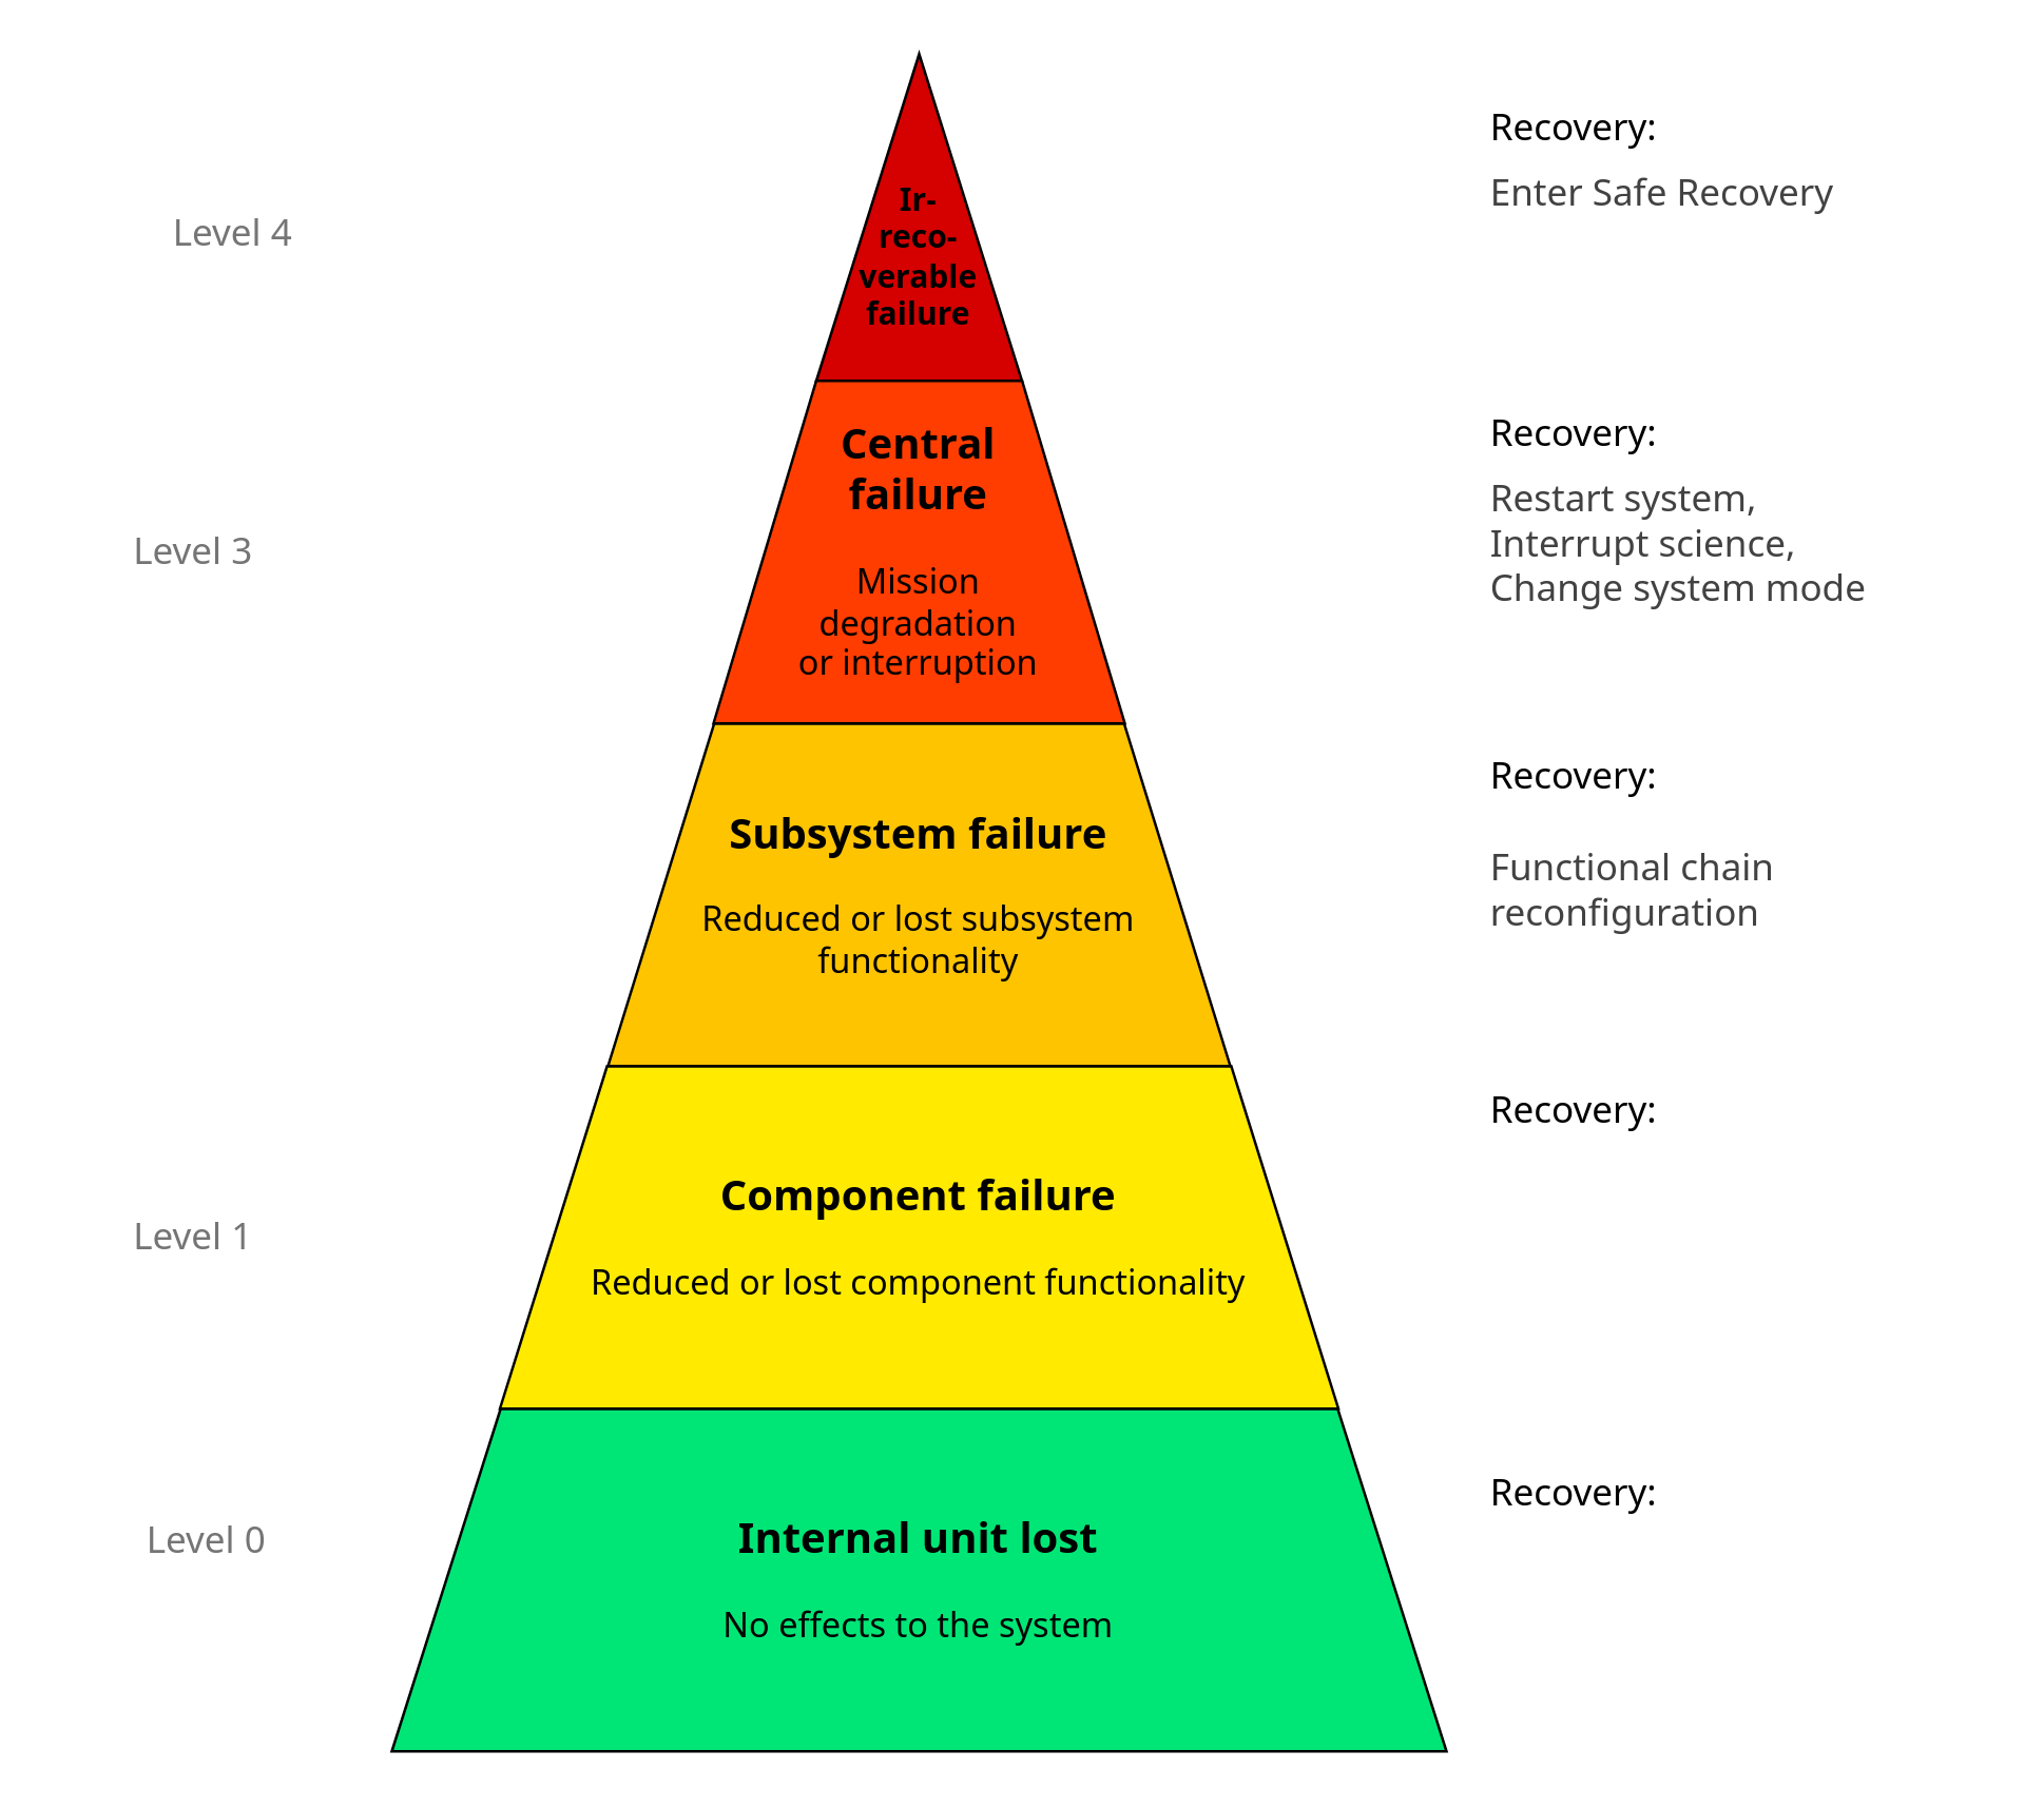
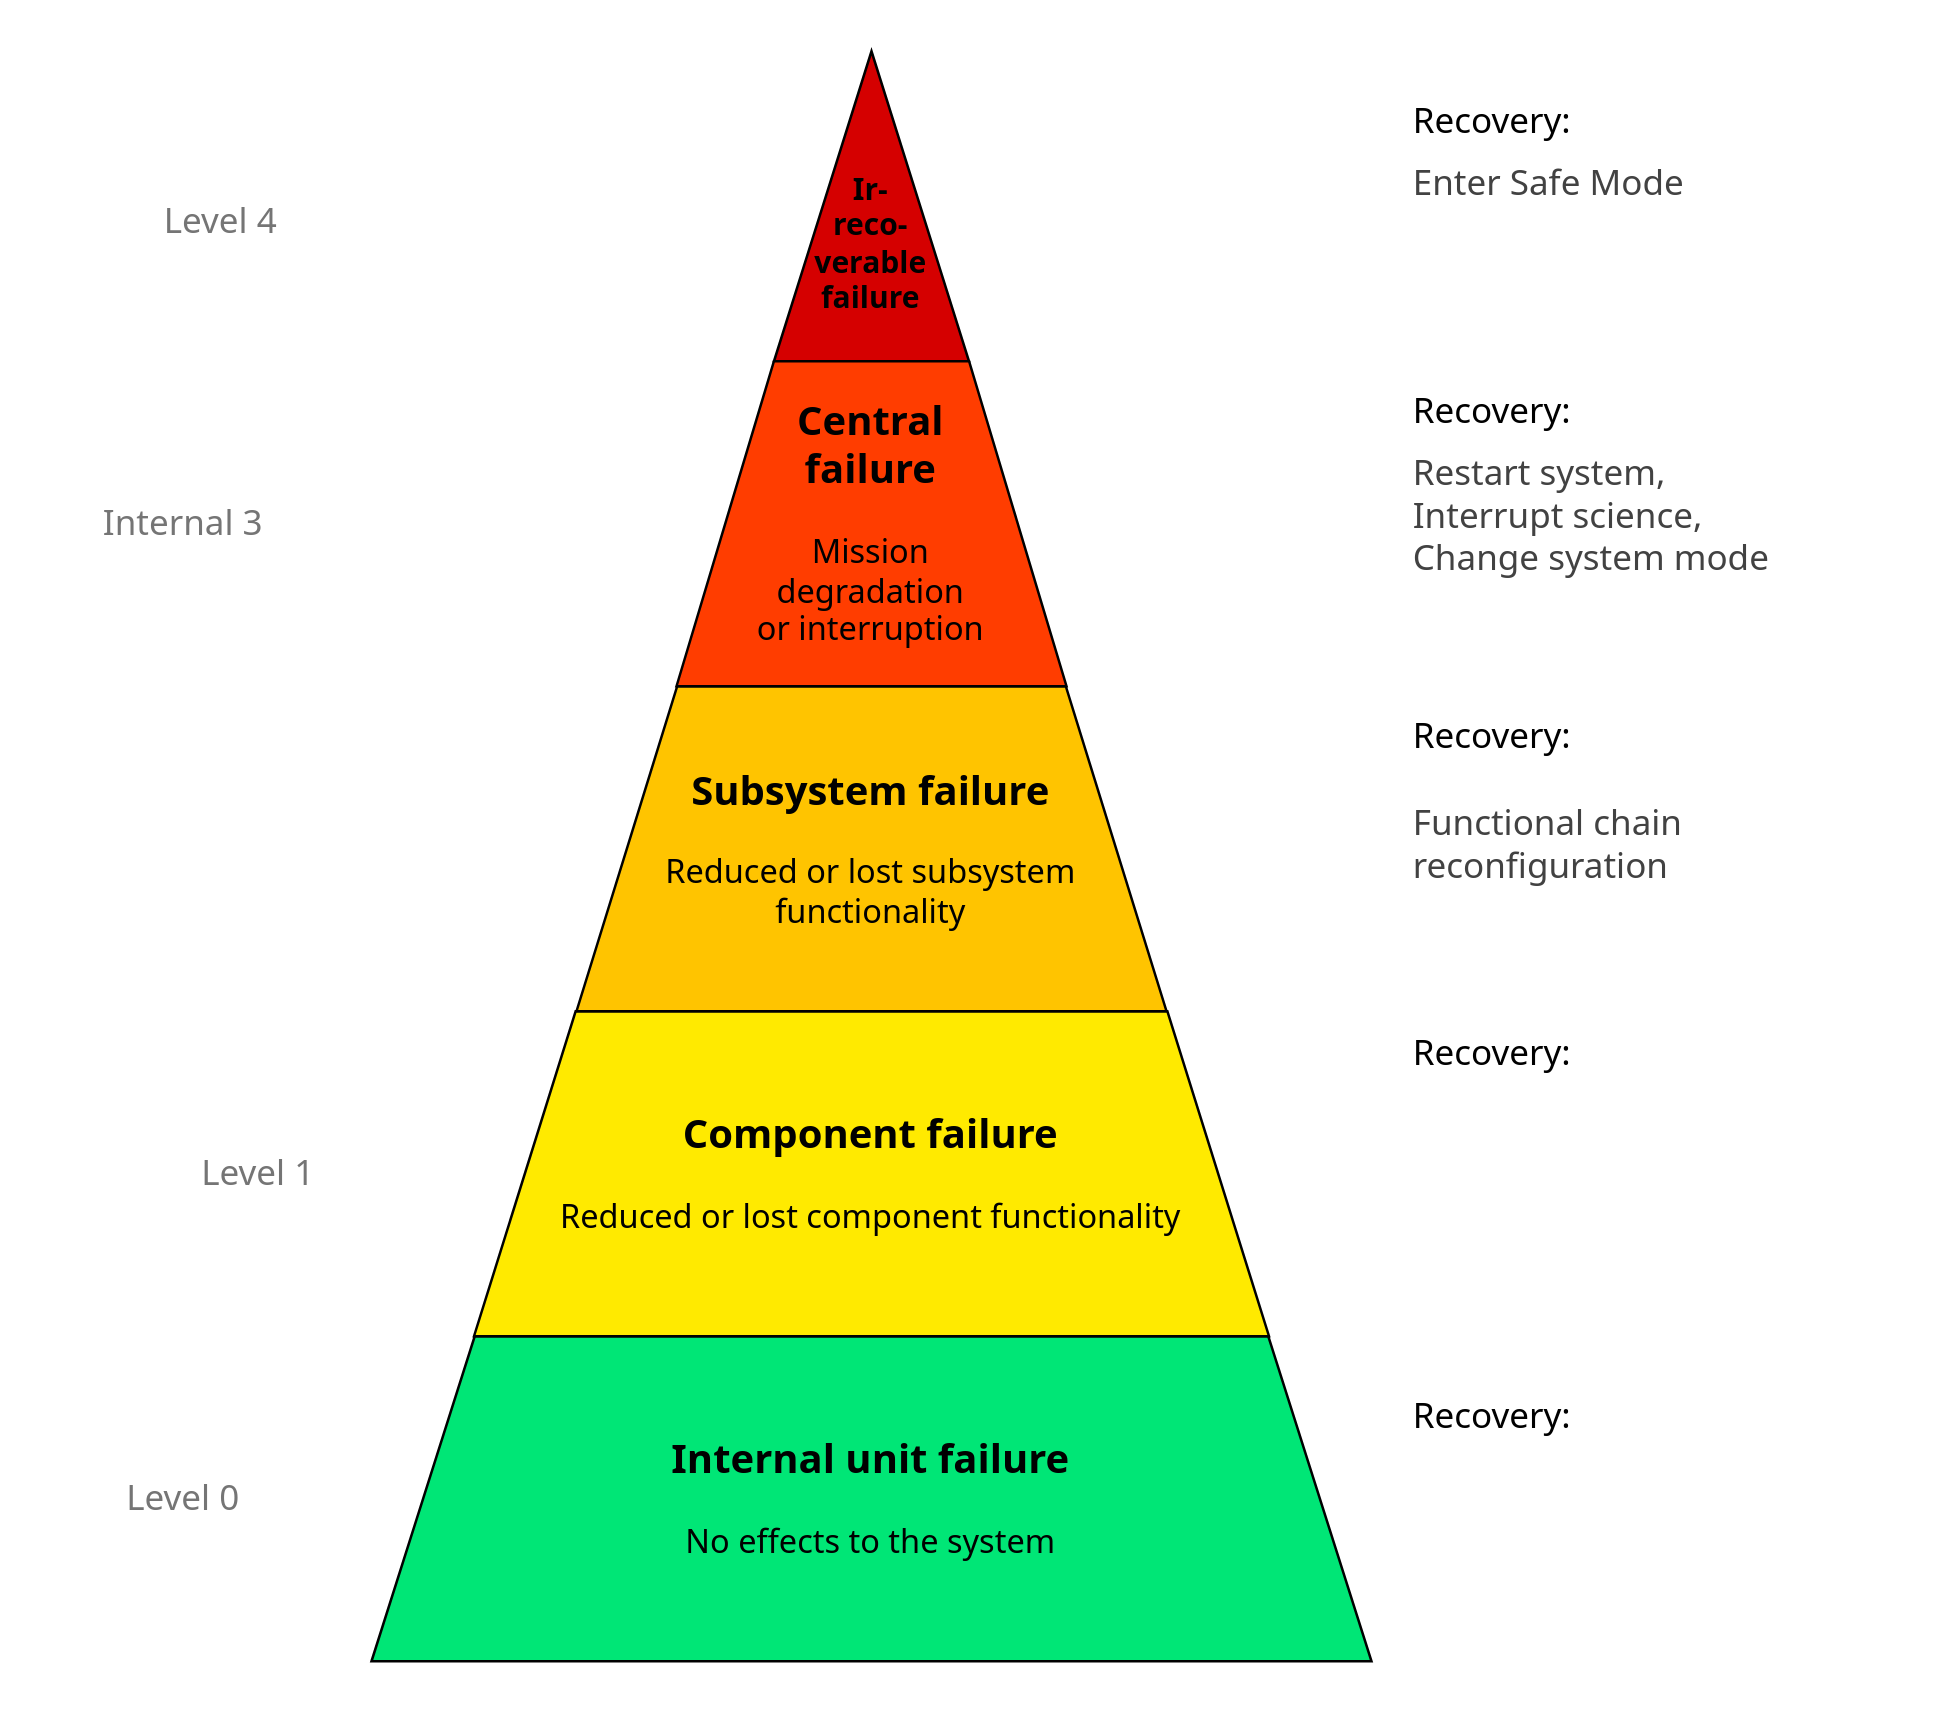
- <mxCell id="19" value="Enter Safe Recovery" style="text;html=1;strokeColor=none;fillColor=none;align=left;verticalAlign=top;whiteSpace=wrap;rounded=0;labelBackgroundColor=none;fontFamily=Noto Sans;fontSource=https%3A%2F%2Ffonts.googleapis.com%2Fcss%3Ffamily%3DNoto%2BSans;fontSize=14;fontColor=#424242;" parent="1" vertex="1"><mxGeometry x="563" y="58" width="190" height="90" as="geometry" /></mxCell>
+ <mxCell id="19" value="Enter Safe Mode" style="text;html=1;strokeColor=none;fillColor=none;align=left;verticalAlign=top;whiteSpace=wrap;rounded=0;labelBackgroundColor=none;fontFamily=Noto Sans;fontSource=https%3A%2F%2Ffonts.googleapis.com%2Fcss%3Ffamily%3DNoto%2BSans;fontSize=14;fontColor=#424242;" parent="1" vertex="1"><mxGeometry x="563" y="58" width="190" height="90" as="geometry" /></mxCell>
- <mxCell id="10" value="Level 3" style="text;html=1;strokeColor=none;fillColor=none;align=center;verticalAlign=middle;whiteSpace=wrap;rounded=0;labelBackgroundColor=none;fontFamily=Noto Sans;fontSource=https%3A%2F%2Ffonts.googleapis.com%2Fcss%3Ffamily%3DNoto%2BSans;fontSize=14;fontColor=#757575;" parent="1" vertex="1"><mxGeometry x="20" y="199" width="106" height="20" as="geometry" /></mxCell>
+ <mxCell id="10" value="Internal 3" style="text;html=1;strokeColor=none;fillColor=none;align=center;verticalAlign=middle;whiteSpace=wrap;rounded=0;labelBackgroundColor=none;fontFamily=Noto Sans;fontSource=https%3A%2F%2Ffonts.googleapis.com%2Fcss%3Ffamily%3DNoto%2BSans;fontSize=14;fontColor=#757575;" parent="1" vertex="1"><mxGeometry x="20" y="199" width="106" height="20" as="geometry" /></mxCell>
- <mxCell id="8" value="Level 1" style="text;html=1;strokeColor=none;fillColor=none;align=center;verticalAlign=middle;whiteSpace=wrap;rounded=0;labelBackgroundColor=none;fontFamily=Noto Sans;fontSource=https%3A%2F%2Ffonts.googleapis.com%2Fcss%3Ffamily%3DNoto%2BSans;fontSize=14;fontColor=#757575;" parent="1" vertex="1"><mxGeometry x="20" y="459" width="106" height="20" as="geometry" /></mxCell>
+ <mxCell id="8" value="Level 1" style="text;html=1;strokeColor=none;fillColor=none;align=center;verticalAlign=middle;whiteSpace=wrap;rounded=0;labelBackgroundColor=none;fontFamily=Noto Sans;fontSource=https%3A%2F%2Ffonts.googleapis.com%2Fcss%3Ffamily%3DNoto%2BSans;fontSize=14;fontColor=#757575;" parent="1" vertex="1"><mxGeometry x="50" y="459" width="106" height="20" as="geometry" /></mxCell>
- <mxCell id="7" value="Level 0" style="text;html=1;strokeColor=none;fillColor=none;align=center;verticalAlign=middle;whiteSpace=wrap;rounded=0;labelBackgroundColor=none;fontFamily=Noto Sans;fontSource=https%3A%2F%2Ffonts.googleapis.com%2Fcss%3Ffamily%3DNoto%2BSans;fontSize=14;fontColor=#757575;" parent="1" vertex="1"><mxGeometry x="25" y="574" width="106" height="20" as="geometry" /></mxCell>
+ <mxCell id="7" value="Level 0" style="text;html=1;strokeColor=none;fillColor=none;align=center;verticalAlign=middle;whiteSpace=wrap;rounded=0;labelBackgroundColor=none;fontFamily=Noto Sans;fontSource=https%3A%2F%2Ffonts.googleapis.com%2Fcss%3Ffamily%3DNoto%2BSans;fontSize=14;fontColor=#757575;" parent="1" vertex="1"><mxGeometry x="20" y="589" width="106" height="20" as="geometry" /></mxCell>
- <mxCell id="3" value="&lt;div style=&quot;font-size: 16px&quot;&gt;&lt;font style=&quot;font-size: 16px&quot;&gt;&lt;b&gt;&lt;font data-font-src=&quot;https://fonts.googleapis.com/css?family=Noto+Sans&quot; style=&quot;font-size: 16px&quot; face=&quot;Noto Sans&quot;&gt;Internal unit lost&lt;/font&gt;&lt;/b&gt;&lt;/font&gt;&lt;/div&gt;&lt;div style=&quot;font-size: 13px&quot;&gt;&lt;font style=&quot;font-size: 13px&quot;&gt;&lt;b style=&quot;font-size: 13px&quot;&gt;&lt;font data-font-src=&quot;https://fonts.googleapis.com/css?family=Noto+Sans&quot; style=&quot;font-size: 13px&quot; face=&quot;Noto Sans&quot;&gt;&lt;br style=&quot;font-size: 13px&quot;&gt;&lt;/font&gt;&lt;/b&gt;&lt;/font&gt;&lt;/div&gt;&lt;div style=&quot;font-size: 13px&quot;&gt;&lt;font face=&quot;Noto Sans&quot;&gt;No effects to the system&lt;/font&gt;&lt;font style=&quot;font-size: 13px&quot;&gt;&lt;span style=&quot;font-size: 13px&quot;&gt;&lt;font data-font-src=&quot;https://fonts.googleapis.com/css?family=Noto+Sans&quot; style=&quot;font-size: 13px&quot; face=&quot;Noto Sans&quot;&gt;&lt;br style=&quot;font-size: 13px&quot;&gt;&lt;/font&gt;&lt;/span&gt;&lt;b style=&quot;font-size: 13px&quot;&gt;&lt;font data-font-src=&quot;https://fonts.googleapis.com/css?family=Noto+Sans&quot; style=&quot;font-size: 13px&quot; face=&quot;Noto Sans&quot;&gt;&lt;/font&gt;&lt;/b&gt;&lt;/font&gt;&lt;/div&gt;" style="shape=trapezoid;perimeter=trapezoidPerimeter;whiteSpace=wrap;html=1;fixedSize=1;size=41.276;labelBackgroundColor=none;fillColor=#00e676;fontSize=13;" parent="1" vertex="1"><mxGeometry x="148" y="534" width="400" height="130" as="geometry" /></mxCell>
+ <mxCell id="3" value="&lt;div style=&quot;font-size: 16px&quot;&gt;&lt;font style=&quot;font-size: 16px&quot;&gt;&lt;b&gt;&lt;font data-font-src=&quot;https://fonts.googleapis.com/css?family=Noto+Sans&quot; style=&quot;font-size: 16px&quot; face=&quot;Noto Sans&quot;&gt;Internal unit failure&lt;/font&gt;&lt;/b&gt;&lt;/font&gt;&lt;/div&gt;&lt;div style=&quot;font-size: 13px&quot;&gt;&lt;font style=&quot;font-size: 13px&quot;&gt;&lt;b style=&quot;font-size: 13px&quot;&gt;&lt;font data-font-src=&quot;https://fonts.googleapis.com/css?family=Noto+Sans&quot; style=&quot;font-size: 13px&quot; face=&quot;Noto Sans&quot;&gt;&lt;br style=&quot;font-size: 13px&quot;&gt;&lt;/font&gt;&lt;/b&gt;&lt;/font&gt;&lt;/div&gt;&lt;div style=&quot;font-size: 13px&quot;&gt;&lt;font face=&quot;Noto Sans&quot;&gt;No effects to the system&lt;/font&gt;&lt;font style=&quot;font-size: 13px&quot;&gt;&lt;span style=&quot;font-size: 13px&quot;&gt;&lt;font data-font-src=&quot;https://fonts.googleapis.com/css?family=Noto+Sans&quot; style=&quot;font-size: 13px&quot; face=&quot;Noto Sans&quot;&gt;&lt;br style=&quot;font-size: 13px&quot;&gt;&lt;/font&gt;&lt;/span&gt;&lt;b style=&quot;font-size: 13px&quot;&gt;&lt;font data-font-src=&quot;https://fonts.googleapis.com/css?family=Noto+Sans&quot; style=&quot;font-size: 13px&quot; face=&quot;Noto Sans&quot;&gt;&lt;/font&gt;&lt;/b&gt;&lt;/font&gt;&lt;/div&gt;" style="shape=trapezoid;perimeter=trapezoidPerimeter;whiteSpace=wrap;html=1;fixedSize=1;size=41.276;labelBackgroundColor=none;fillColor=#00e676;fontSize=13;" parent="1" vertex="1"><mxGeometry x="148" y="534" width="400" height="130" as="geometry" /></mxCell>
